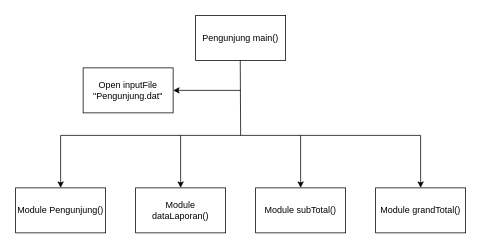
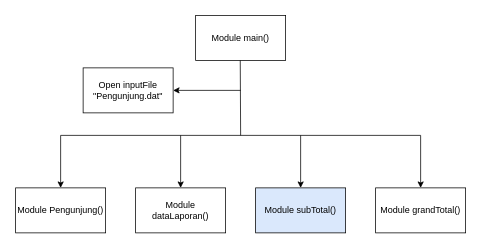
- <mxCell id="2" value="Pengunjung main()" style="rounded=0;whiteSpace=wrap;html=1;" vertex="1" parent="1"><mxGeometry x="260" y="20" width="120" height="60" as="geometry" /></mxCell>
+ <mxCell id="2" value="Module main()" style="rounded=0;whiteSpace=wrap;html=1;" vertex="1" parent="1"><mxGeometry x="260" y="20" width="120" height="60" as="geometry" /></mxCell>
- <mxCell id="11" value="Module subTotal()" style="rounded=0;whiteSpace=wrap;html=1;" vertex="1" parent="1"><mxGeometry x="340" y="250" width="120" height="60" as="geometry" /></mxCell>
+ <mxCell id="11" value="Module subTotal()" style="rounded=0;whiteSpace=wrap;html=1;fillColor=#dae8fc;" vertex="1" parent="1"><mxGeometry x="340" y="250" width="120" height="60" as="geometry" /></mxCell>
